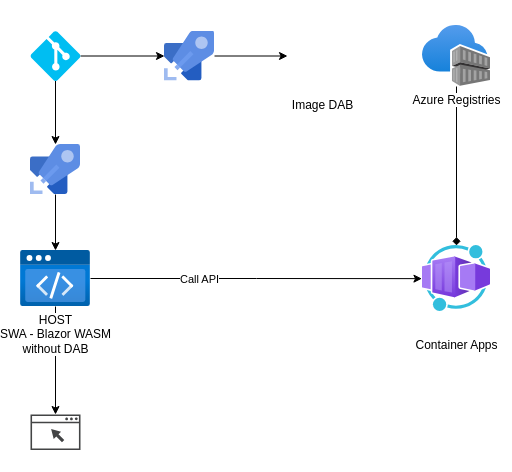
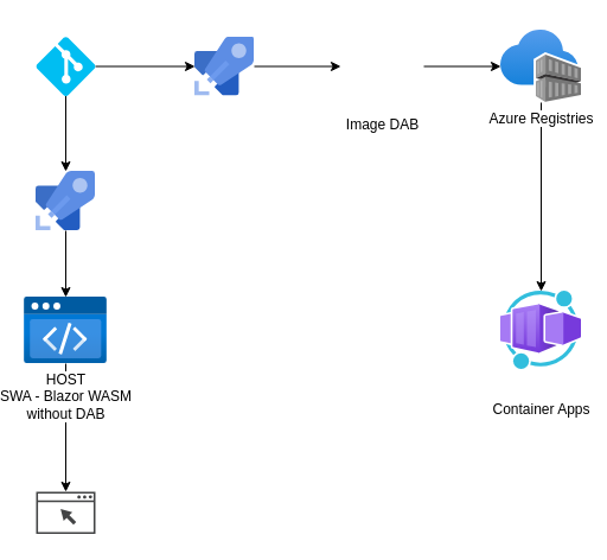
+ <mxCell id="6" value="" style="edgeStyle=orthogonalEdgeStyle;rounded=0;orthogonalLoop=1;jettySize=auto;html=1;" edge="1" parent="1" source="7" target="3"><mxGeometry relative="1" as="geometry" /></mxCell>
- <mxCell id="2" style="edgeStyle=orthogonalEdgeStyle;rounded=0;orthogonalLoop=1;jettySize=auto;html=1;endArrow=diamond;" edge="1" parent="1" source="3" target="16"><mxGeometry relative="1" as="geometry" /></mxCell>
+ <mxCell id="2" style="edgeStyle=orthogonalEdgeStyle;rounded=0;orthogonalLoop=1;jettySize=auto;html=1;" edge="1" parent="1" source="3" target="16"><mxGeometry relative="1" as="geometry" /></mxCell>
- <mxCell id="17" style="edgeStyle=orthogonalEdgeStyle;rounded=0;orthogonalLoop=1;jettySize=auto;html=1;entryX=-0.008;entryY=0.502;entryDx=0;entryDy=0;entryPerimeter=0;" edge="1" parent="1" source="5" target="16"><mxGeometry relative="1" as="geometry" /></mxCell>
- <mxCell id="18" value="Call API" style="edgeLabel;html=1;align=center;verticalAlign=middle;resizable=0;points=[];" vertex="1" connectable="0" parent="17"><mxGeometry x="-0.348" relative="1" as="geometry"><mxPoint as="offset" /></mxGeometry></mxCell>
